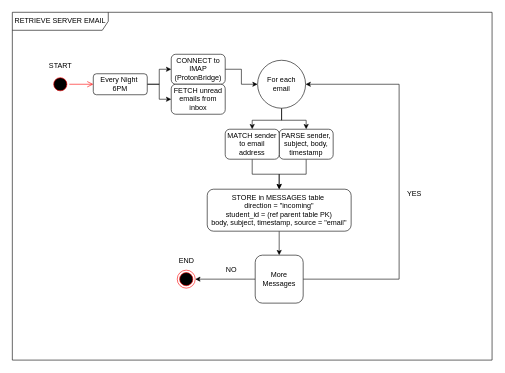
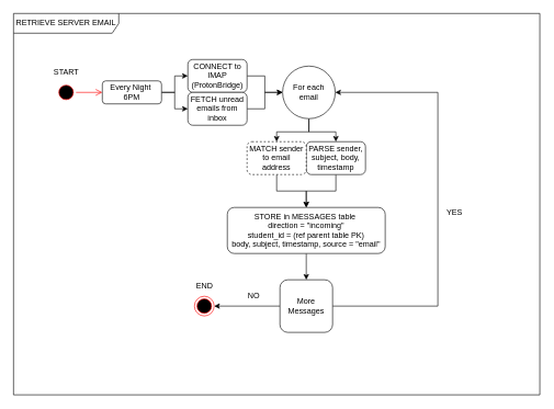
+ <mxCell id="11" style="edgeStyle=orthogonalEdgeStyle;rounded=0;orthogonalLoop=1;jettySize=auto;html=1;exitX=1;exitY=0.5;exitDx=0;exitDy=0;entryX=0;entryY=0.5;entryDx=0;entryDy=0;" edge="1" parent="2" source="12" target="15"><mxGeometry relative="1" as="geometry" /></mxCell>
- <mxCell id="19" value="MATCH sender to email address" style="rounded=1;whiteSpace=wrap;html=1;" vertex="1" parent="2"><mxGeometry x="355" y="195" width="90" height="50" as="geometry" /></mxCell>
+ <mxCell id="19" value="MATCH sender to email address" style="rounded=1;whiteSpace=wrap;html=1;dashed=1;" vertex="1" parent="2"><mxGeometry x="355" y="195" width="90" height="50" as="geometry" /></mxCell>
